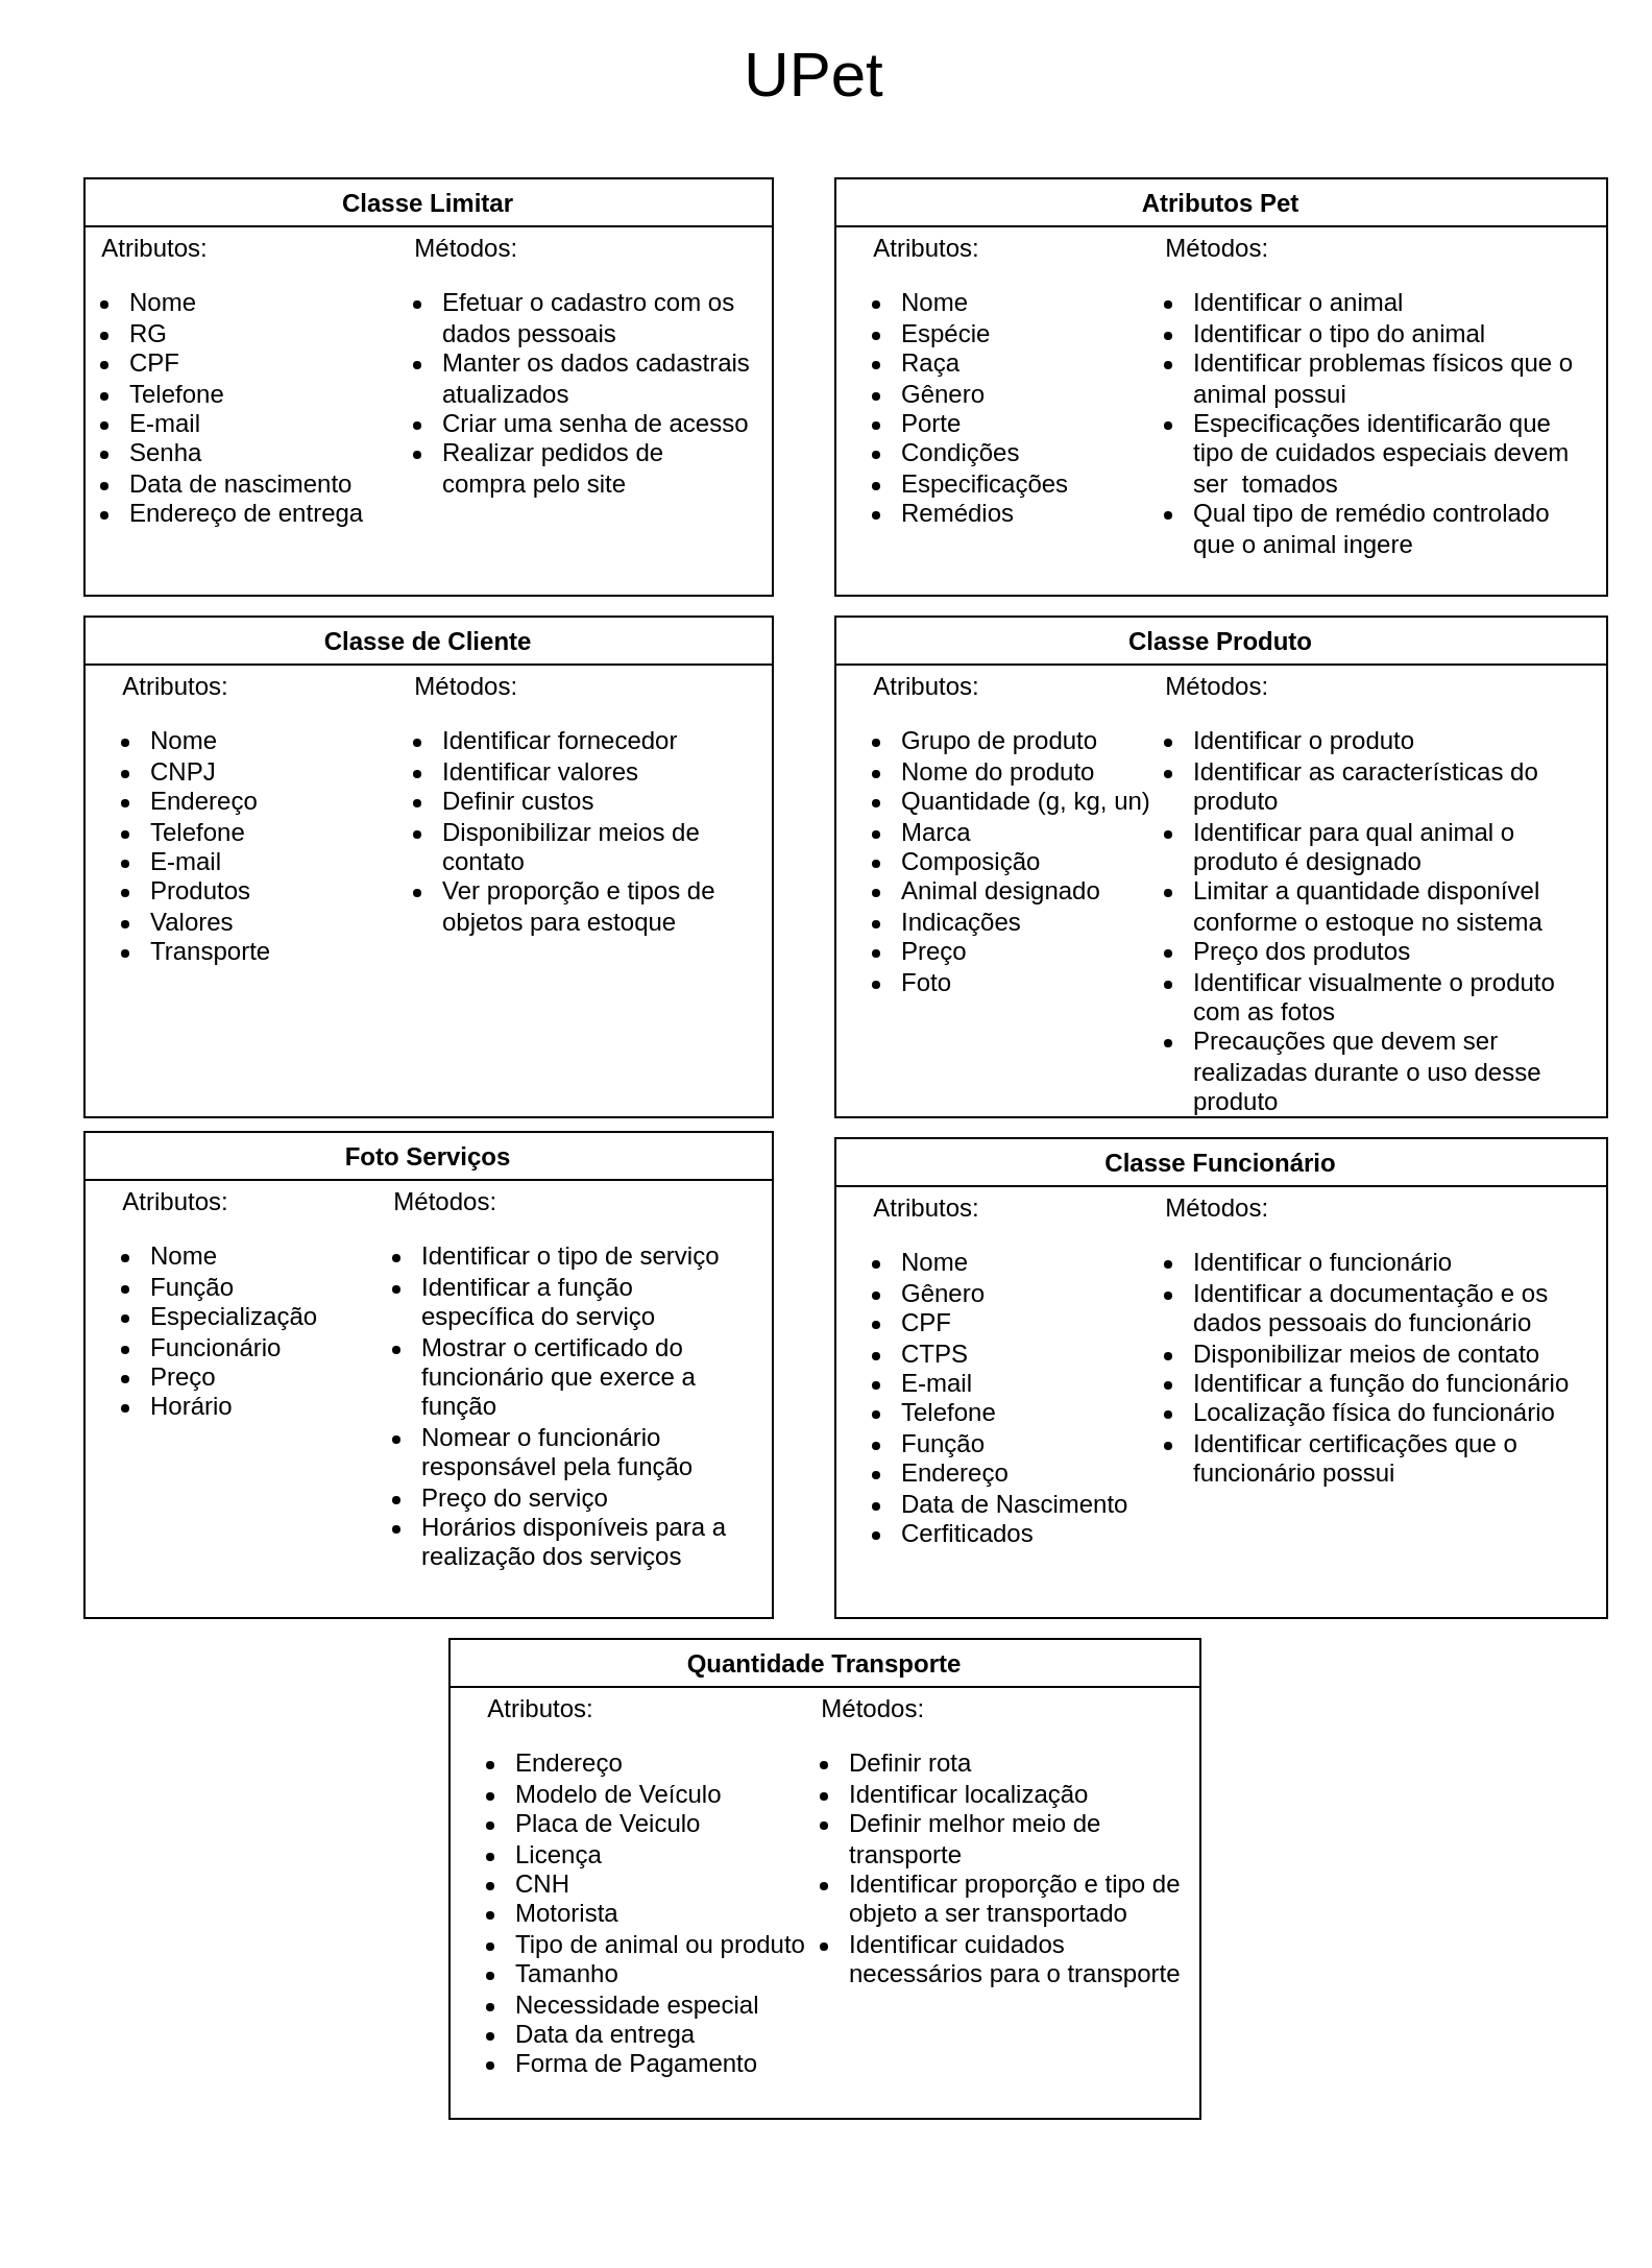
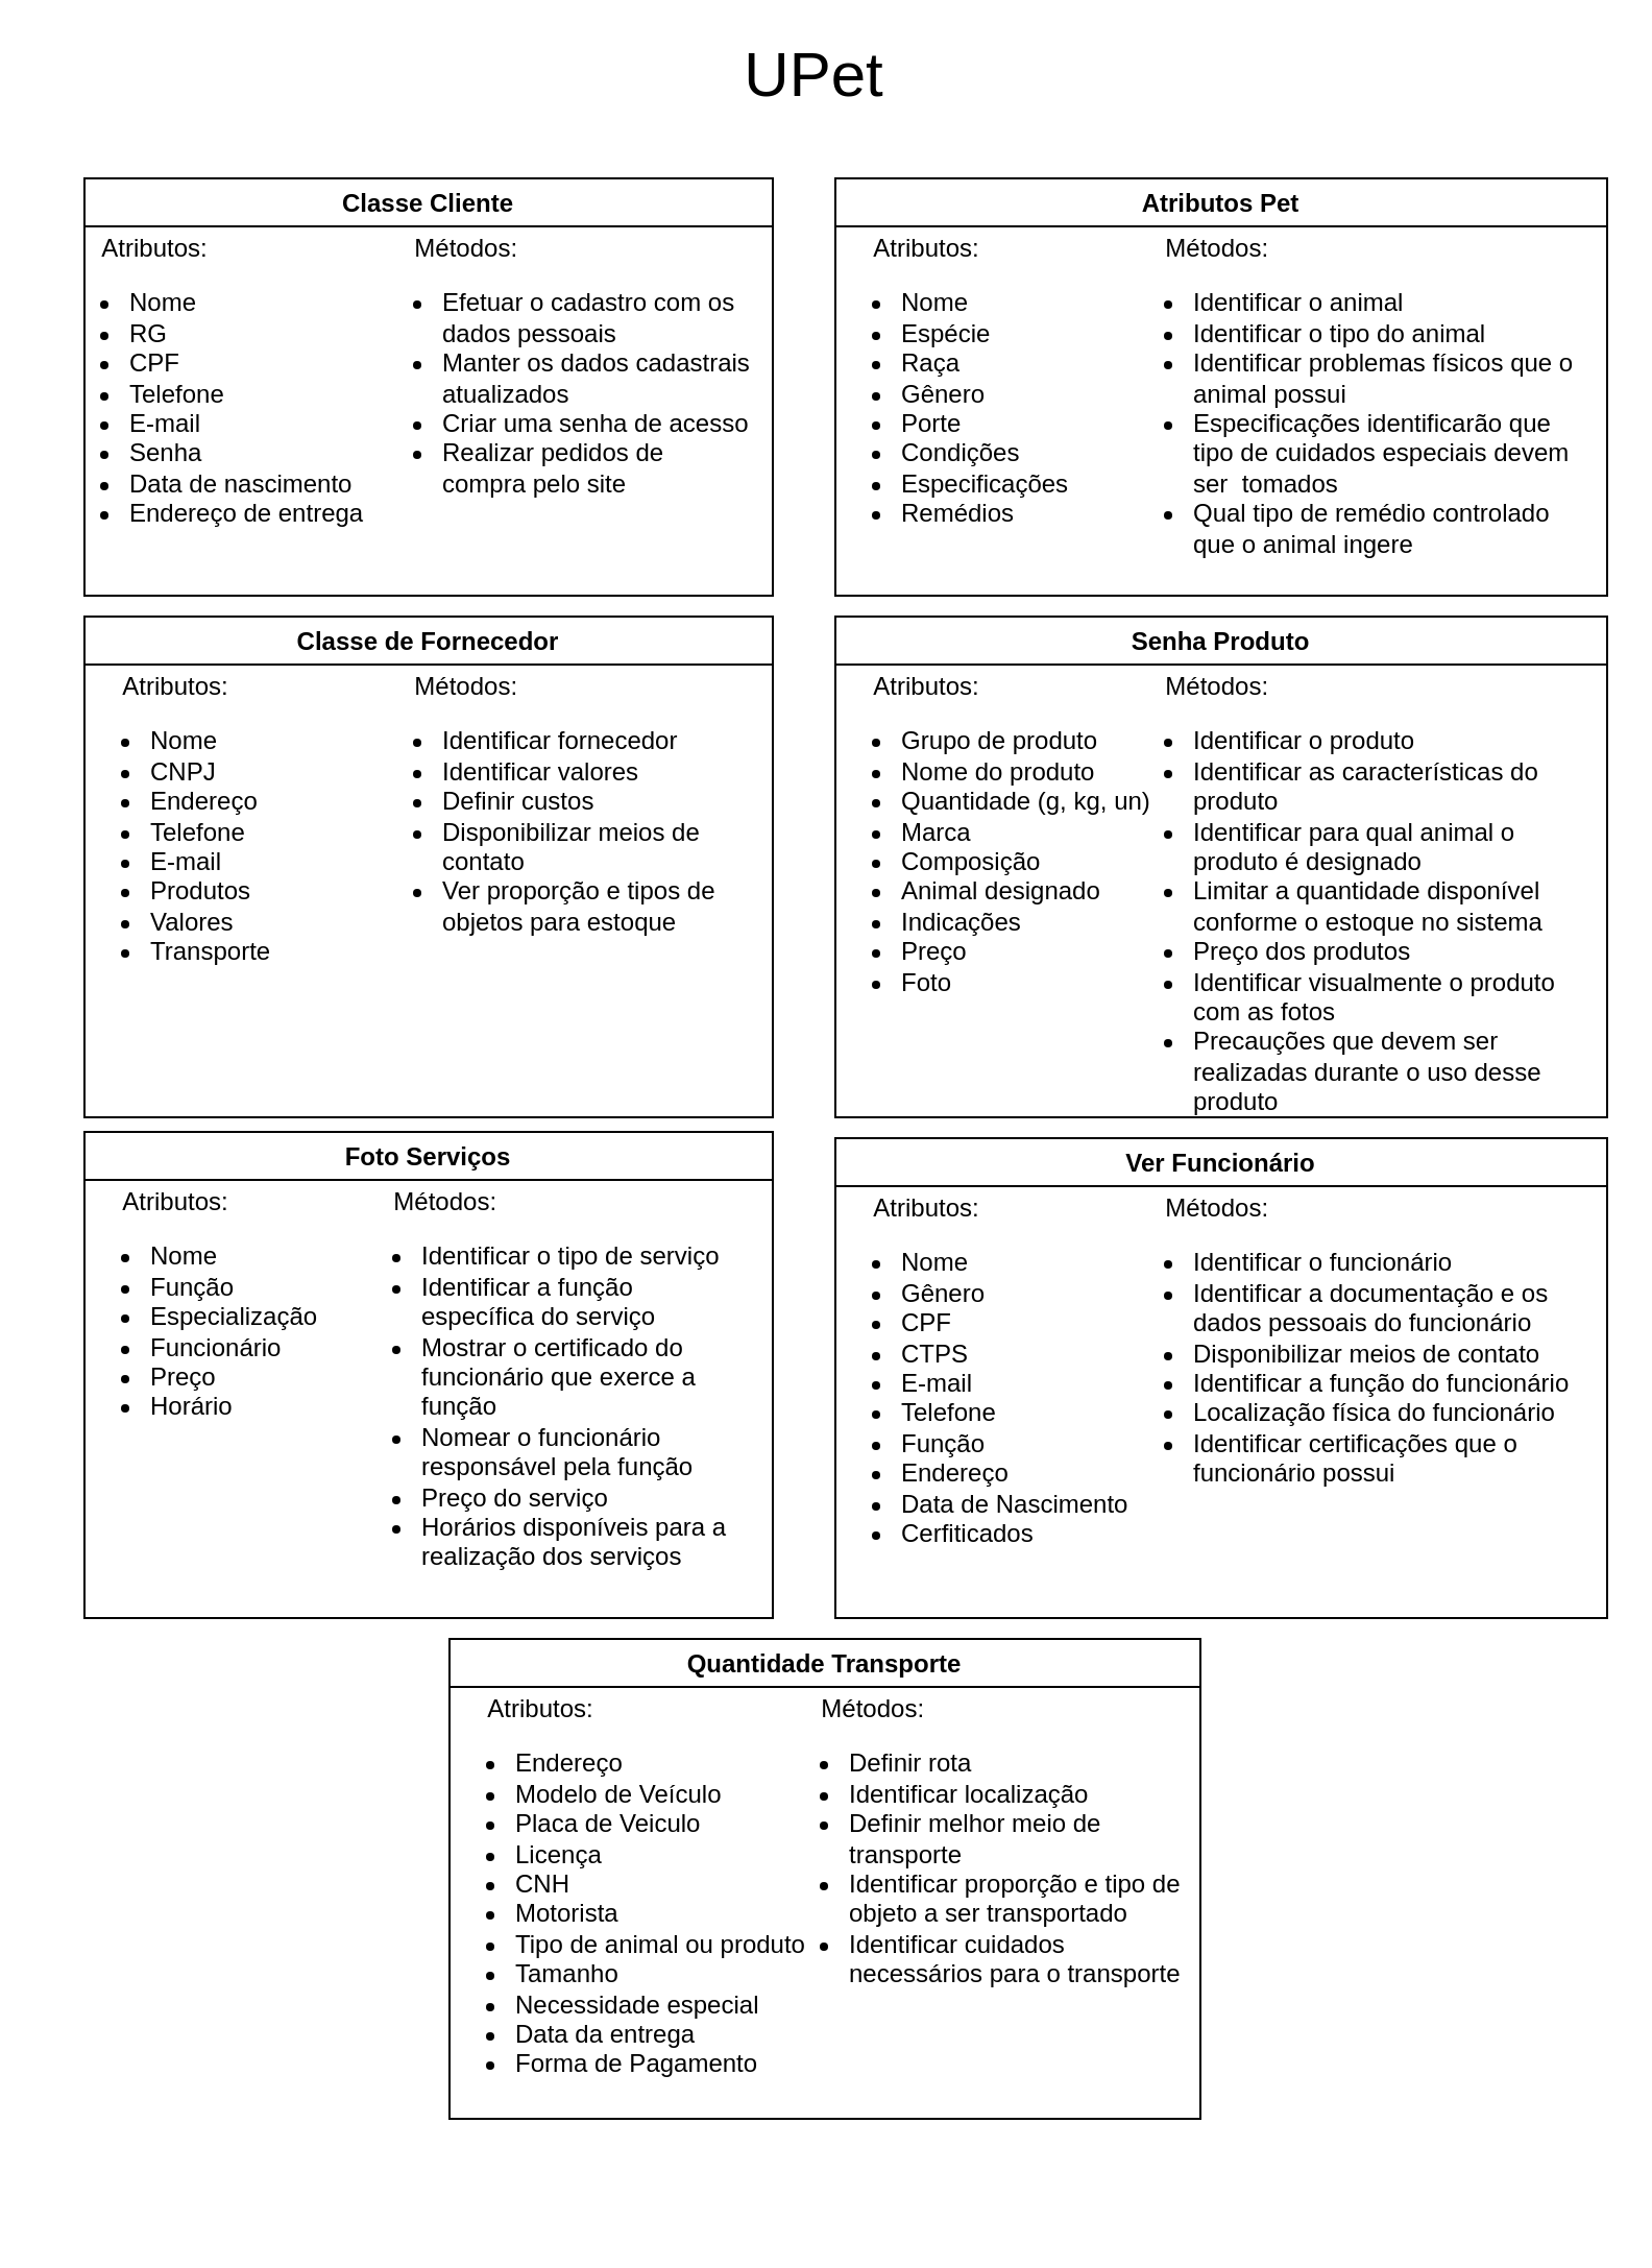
- <mxCell id="5" value="Classe Limitar" style="swimlane;" parent="1" vertex="1"><mxGeometry x="40" y="85" width="330" height="200" as="geometry" /></mxCell>
+ <mxCell id="5" value="Classe Cliente" style="swimlane;" parent="1" vertex="1"><mxGeometry x="40" y="85" width="330" height="200" as="geometry" /></mxCell>
- <mxCell id="15" value="Classe de Cliente" style="swimlane;fontSize=12;" parent="1" vertex="1"><mxGeometry x="40" y="295" width="330" height="240" as="geometry" /></mxCell>
+ <mxCell id="15" value="Classe de Fornecedor" style="swimlane;fontSize=12;" parent="1" vertex="1"><mxGeometry x="40" y="295" width="330" height="240" as="geometry" /></mxCell>
- <mxCell id="9" value="Classe Produto" style="swimlane;fontSize=12;" parent="1" vertex="1"><mxGeometry x="400" y="295" width="370" height="240" as="geometry" /></mxCell>
+ <mxCell id="9" value="Senha Produto" style="swimlane;fontSize=12;" parent="1" vertex="1"><mxGeometry x="400" y="295" width="370" height="240" as="geometry" /></mxCell>
- <mxCell id="12" value="Classe Funcionário" style="swimlane;fontSize=12;" parent="1" vertex="1"><mxGeometry x="400" y="545" width="370" height="230" as="geometry" /></mxCell>
+ <mxCell id="12" value="Ver Funcionário" style="swimlane;fontSize=12;" parent="1" vertex="1"><mxGeometry x="400" y="545" width="370" height="230" as="geometry" /></mxCell>
